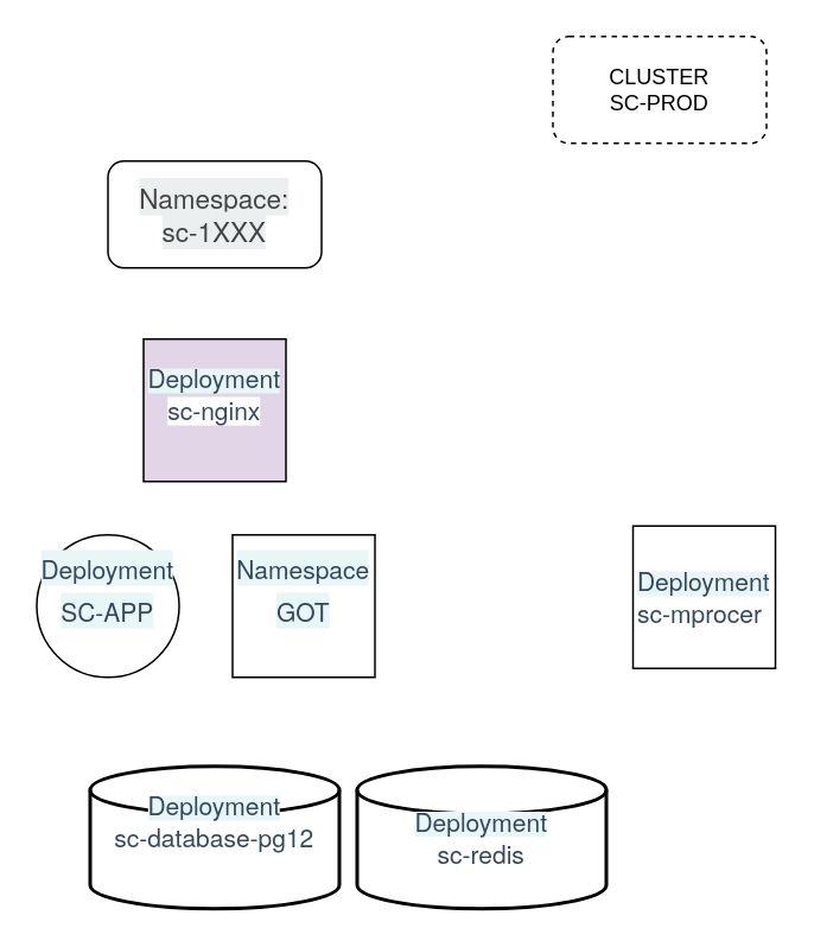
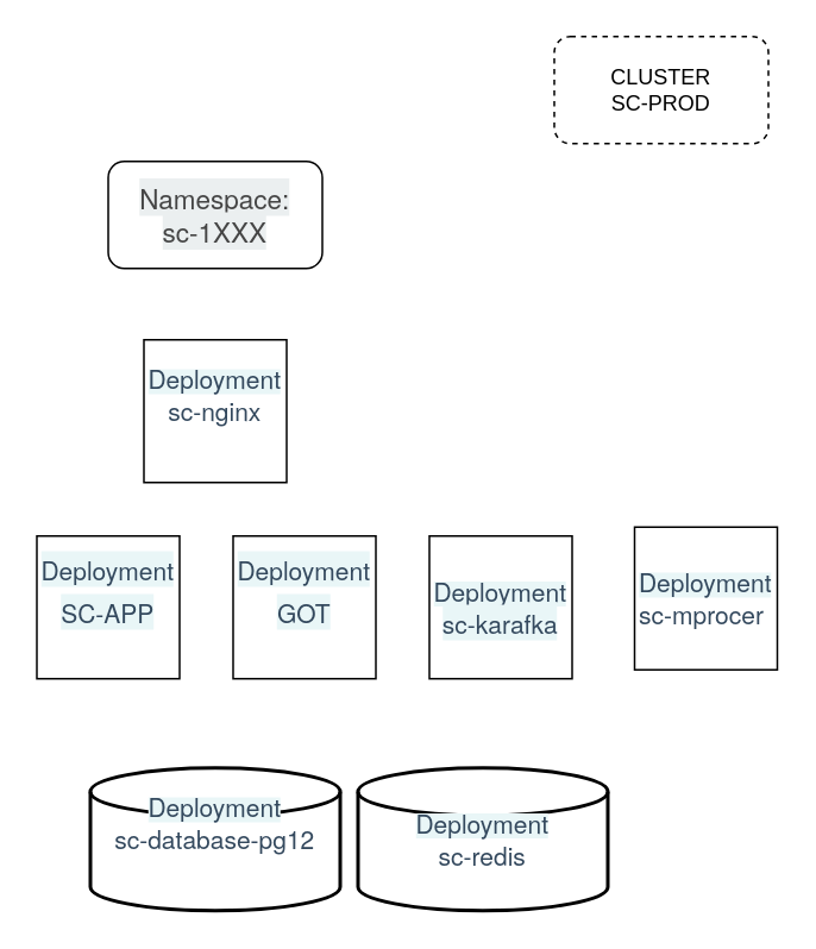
- <mxCell id="6" value="&lt;span style=&quot;background-color: rgb(233, 246, 247);&quot;&gt;&lt;font face=&quot;Prompt, Helvetica Neue Light, Helvetica Neue, Helvetica, Arial, sans-serif&quot; color=&quot;#34495e&quot;&gt;&lt;span style=&quot;font-size: 14px;&quot;&gt;Deployment&lt;/span&gt;&lt;/font&gt;&lt;br&gt;&lt;div style=&quot;text-align: center;&quot;&gt;&lt;span style=&quot;background-color: rgb(255, 255, 255); text-align: start; font-size: 14px;&quot;&gt;&lt;font face=&quot;Prompt, Helvetica Neue Light, Helvetica Neue, Helvetica, Arial, sans-serif&quot; color=&quot;#34495e&quot;&gt;sc-nginx&lt;/font&gt;&lt;/span&gt;&lt;/div&gt;&lt;/span&gt;&lt;span style=&quot;color: rgb(52, 73, 94); font-family: Prompt, &amp;quot;Helvetica Neue Light&amp;quot;, &amp;quot;Helvetica Neue&amp;quot;, Helvetica, Arial, sans-serif; font-size: 14px; background-color: rgb(233, 246, 247);&quot;&gt;&lt;br&gt;&lt;/span&gt;" style="whiteSpace=wrap;html=1;aspect=fixed;fillColor=#e1d5e7;" vertex="1" parent="1"><mxGeometry x="80" y="190" width="80" height="80" as="geometry" /></mxCell>
+ <mxCell id="6" value="&lt;span style=&quot;background-color: rgb(233, 246, 247);&quot;&gt;&lt;font face=&quot;Prompt, Helvetica Neue Light, Helvetica Neue, Helvetica, Arial, sans-serif&quot; color=&quot;#34495e&quot;&gt;&lt;span style=&quot;font-size: 14px;&quot;&gt;Deployment&lt;/span&gt;&lt;/font&gt;&lt;br&gt;&lt;div style=&quot;text-align: center;&quot;&gt;&lt;span style=&quot;background-color: rgb(255, 255, 255); text-align: start; font-size: 14px;&quot;&gt;&lt;font face=&quot;Prompt, Helvetica Neue Light, Helvetica Neue, Helvetica, Arial, sans-serif&quot; color=&quot;#34495e&quot;&gt;sc-nginx&lt;/font&gt;&lt;/span&gt;&lt;/div&gt;&lt;/span&gt;&lt;span style=&quot;color: rgb(52, 73, 94); font-family: Prompt, &amp;quot;Helvetica Neue Light&amp;quot;, &amp;quot;Helvetica Neue&amp;quot;, Helvetica, Arial, sans-serif; font-size: 14px; background-color: rgb(233, 246, 247);&quot;&gt;&lt;br&gt;&lt;/span&gt;" style="whiteSpace=wrap;html=1;aspect=fixed;" vertex="1" parent="1"><mxGeometry x="80" y="190" width="80" height="80" as="geometry" /></mxCell>
- <mxCell id="4" value="&lt;span style=&quot;color: rgb(52, 73, 94); font-family: Prompt, &amp;quot;Helvetica Neue Light&amp;quot;, &amp;quot;Helvetica Neue&amp;quot;, Helvetica, Arial, sans-serif; font-size: 14px; background-color: rgb(233, 246, 247);&quot;&gt;Deployment&lt;br&gt;SC-APP&lt;/span&gt;&lt;span style=&quot;color: rgb(52, 73, 94); font-family: Prompt, &amp;quot;Helvetica Neue Light&amp;quot;, &amp;quot;Helvetica Neue&amp;quot;, Helvetica, Arial, sans-serif; font-size: 21px; text-align: start; background-color: rgb(255, 255, 255);&quot;&gt;&lt;br&gt;&lt;/span&gt;&lt;span style=&quot;color: rgb(52, 73, 94); font-family: Prompt, &amp;quot;Helvetica Neue Light&amp;quot;, &amp;quot;Helvetica Neue&amp;quot;, Helvetica, Arial, sans-serif; font-size: 14px; background-color: rgb(233, 246, 247);&quot;&gt;&lt;br&gt;&lt;/span&gt;" style="ellipse;whiteSpace=wrap;html=1;aspect=fixed;" vertex="1" parent="1"><mxGeometry x="20" y="300" width="80" height="80" as="geometry" /></mxCell>
+ <mxCell id="4" value="&lt;span style=&quot;color: rgb(52, 73, 94); font-family: Prompt, &amp;quot;Helvetica Neue Light&amp;quot;, &amp;quot;Helvetica Neue&amp;quot;, Helvetica, Arial, sans-serif; font-size: 14px; background-color: rgb(233, 246, 247);&quot;&gt;Deployment&lt;br&gt;SC-APP&lt;/span&gt;&lt;span style=&quot;color: rgb(52, 73, 94); font-family: Prompt, &amp;quot;Helvetica Neue Light&amp;quot;, &amp;quot;Helvetica Neue&amp;quot;, Helvetica, Arial, sans-serif; font-size: 21px; text-align: start; background-color: rgb(255, 255, 255);&quot;&gt;&lt;br&gt;&lt;/span&gt;&lt;span style=&quot;color: rgb(52, 73, 94); font-family: Prompt, &amp;quot;Helvetica Neue Light&amp;quot;, &amp;quot;Helvetica Neue&amp;quot;, Helvetica, Arial, sans-serif; font-size: 14px; background-color: rgb(233, 246, 247);&quot;&gt;&lt;br&gt;&lt;/span&gt;" style="whiteSpace=wrap;html=1;aspect=fixed;" vertex="1" parent="1"><mxGeometry x="20" y="300" width="80" height="80" as="geometry" /></mxCell>
- <mxCell id="5" value="&lt;span style=&quot;color: rgb(52, 73, 94); font-family: Prompt, &amp;quot;Helvetica Neue Light&amp;quot;, &amp;quot;Helvetica Neue&amp;quot;, Helvetica, Arial, sans-serif; font-size: 14px; background-color: rgb(233, 246, 247);&quot;&gt;Namespace&lt;br&gt;GOT&lt;/span&gt;&lt;span style=&quot;color: rgb(52, 73, 94); font-family: Prompt, &amp;quot;Helvetica Neue Light&amp;quot;, &amp;quot;Helvetica Neue&amp;quot;, Helvetica, Arial, sans-serif; font-size: 21px; text-align: start; background-color: rgb(255, 255, 255);&quot;&gt;&lt;br&gt;&lt;/span&gt;&lt;span style=&quot;color: rgb(52, 73, 94); font-family: Prompt, &amp;quot;Helvetica Neue Light&amp;quot;, &amp;quot;Helvetica Neue&amp;quot;, Helvetica, Arial, sans-serif; font-size: 14px; background-color: rgb(233, 246, 247);&quot;&gt;&lt;br&gt;&lt;/span&gt;" style="whiteSpace=wrap;html=1;aspect=fixed;" vertex="1" parent="1"><mxGeometry x="130" y="300" width="80" height="80" as="geometry" /></mxCell>
+ <mxCell id="5" value="&lt;span style=&quot;color: rgb(52, 73, 94); font-family: Prompt, &amp;quot;Helvetica Neue Light&amp;quot;, &amp;quot;Helvetica Neue&amp;quot;, Helvetica, Arial, sans-serif; font-size: 14px; background-color: rgb(233, 246, 247);&quot;&gt;Deployment&lt;br&gt;GOT&lt;/span&gt;&lt;span style=&quot;color: rgb(52, 73, 94); font-family: Prompt, &amp;quot;Helvetica Neue Light&amp;quot;, &amp;quot;Helvetica Neue&amp;quot;, Helvetica, Arial, sans-serif; font-size: 21px; text-align: start; background-color: rgb(255, 255, 255);&quot;&gt;&lt;br&gt;&lt;/span&gt;&lt;span style=&quot;color: rgb(52, 73, 94); font-family: Prompt, &amp;quot;Helvetica Neue Light&amp;quot;, &amp;quot;Helvetica Neue&amp;quot;, Helvetica, Arial, sans-serif; font-size: 14px; background-color: rgb(233, 246, 247);&quot;&gt;&lt;br&gt;&lt;/span&gt;" style="whiteSpace=wrap;html=1;aspect=fixed;" vertex="1" parent="1"><mxGeometry x="130" y="300" width="80" height="80" as="geometry" /></mxCell>
+ <mxCell id="9" value="&lt;span style=&quot;background-color: rgb(233, 246, 247);&quot;&gt;&lt;font face=&quot;Prompt, Helvetica Neue Light, Helvetica Neue, Helvetica, Arial, sans-serif&quot; color=&quot;#34495e&quot;&gt;&lt;span style=&quot;font-size: 14px;&quot;&gt;Deployment&lt;br&gt;&lt;/span&gt;&lt;/font&gt;&lt;/span&gt;&lt;span style=&quot;color: rgb(52, 73, 94); font-family: Prompt, &amp;quot;Helvetica Neue Light&amp;quot;, &amp;quot;Helvetica Neue&amp;quot;, Helvetica, Arial, sans-serif; text-align: start; background-color: rgb(233, 246, 247); font-size: 14px;&quot;&gt;sc-karafka&lt;/span&gt;&lt;span style=&quot;background-color: rgb(233, 246, 247);&quot;&gt;&lt;font face=&quot;Prompt, Helvetica Neue Light, Helvetica Neue, Helvetica, Arial, sans-serif&quot; color=&quot;#34495e&quot;&gt;&lt;span style=&quot;font-size: 14px;&quot;&gt;&lt;br&gt;&lt;/span&gt;&lt;/font&gt;&lt;/span&gt;" style="whiteSpace=wrap;html=1;aspect=fixed;" vertex="1" parent="1"><mxGeometry x="240" y="300" width="80" height="80" as="geometry" /></mxCell>
